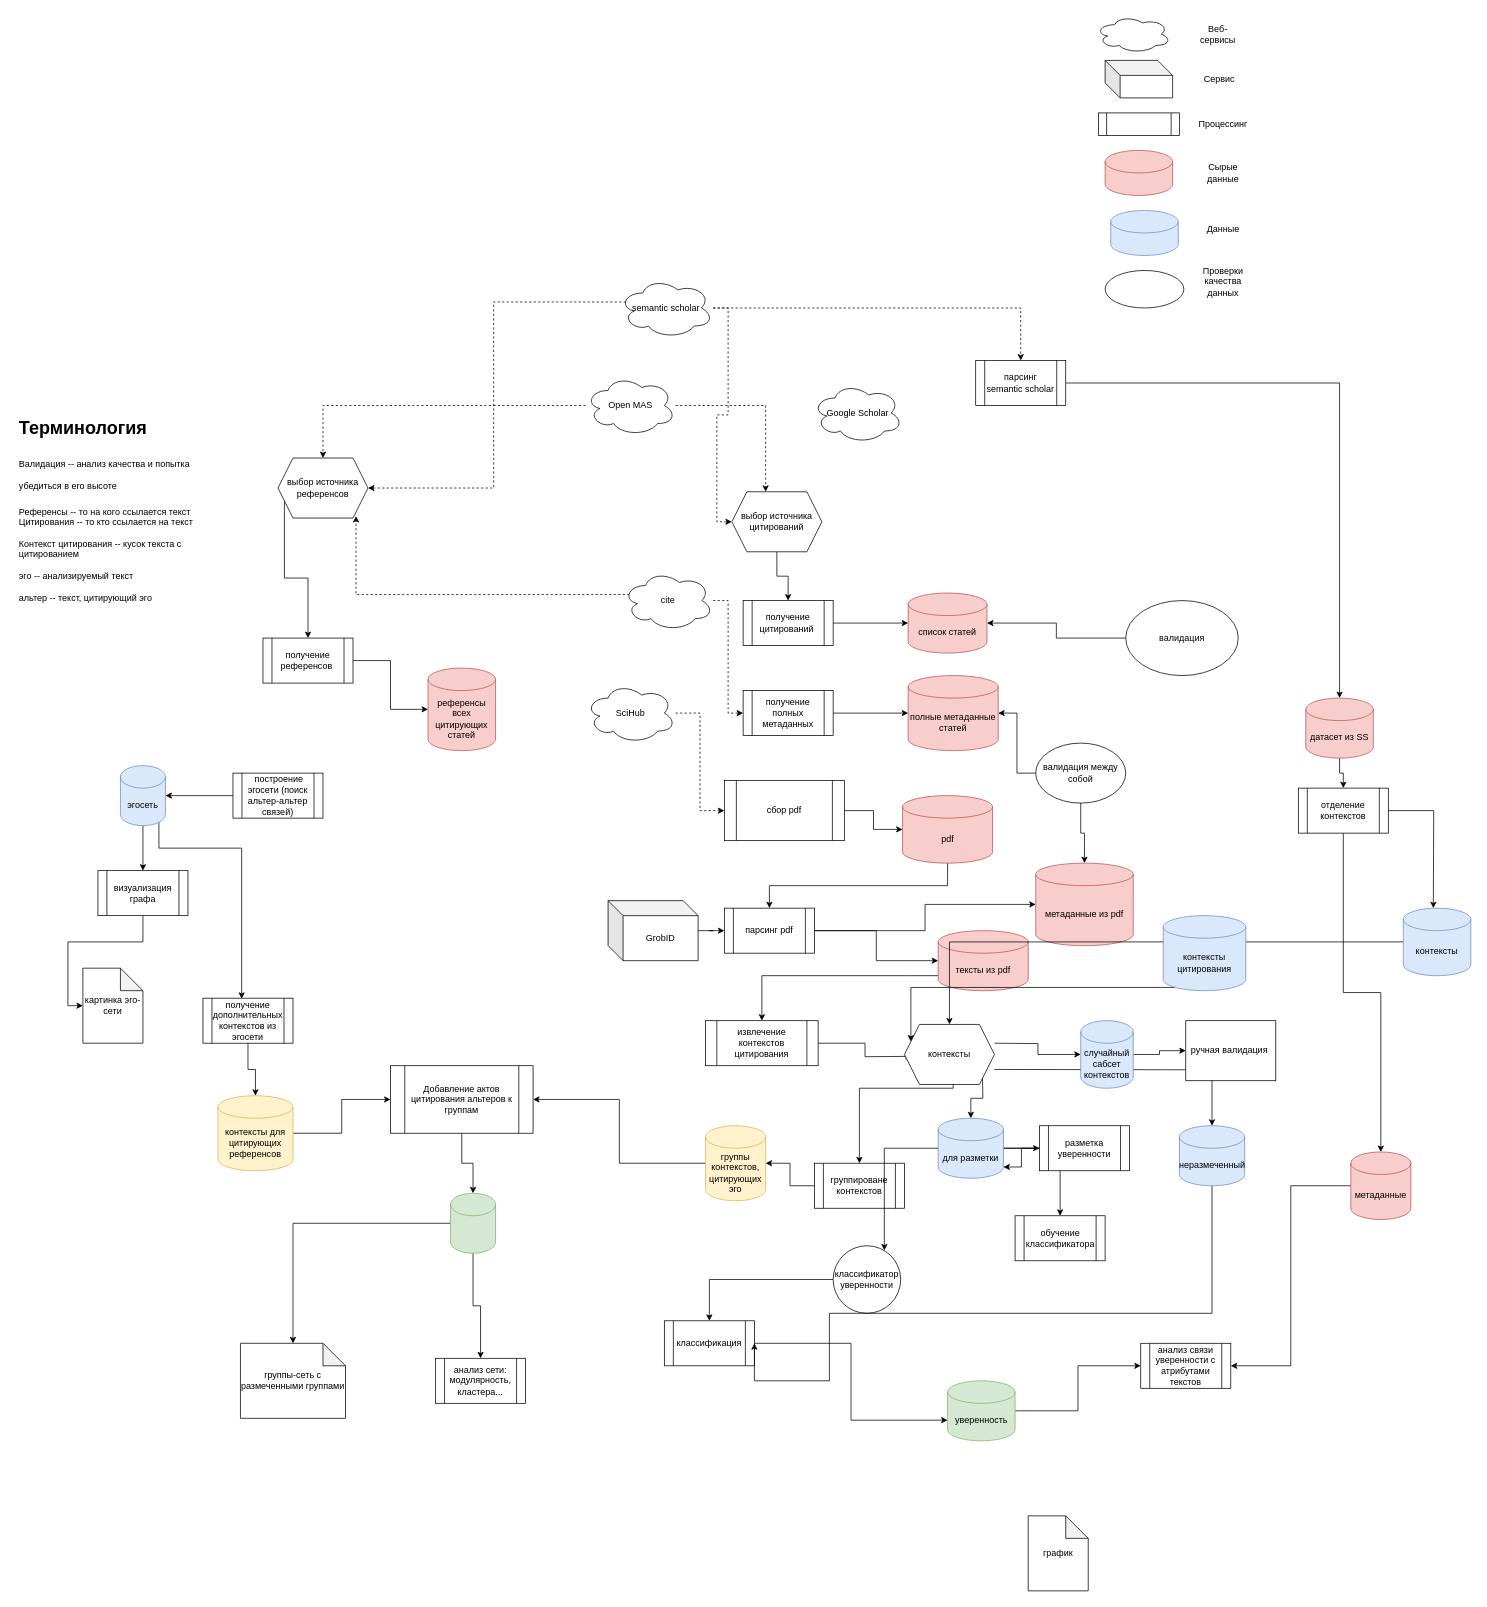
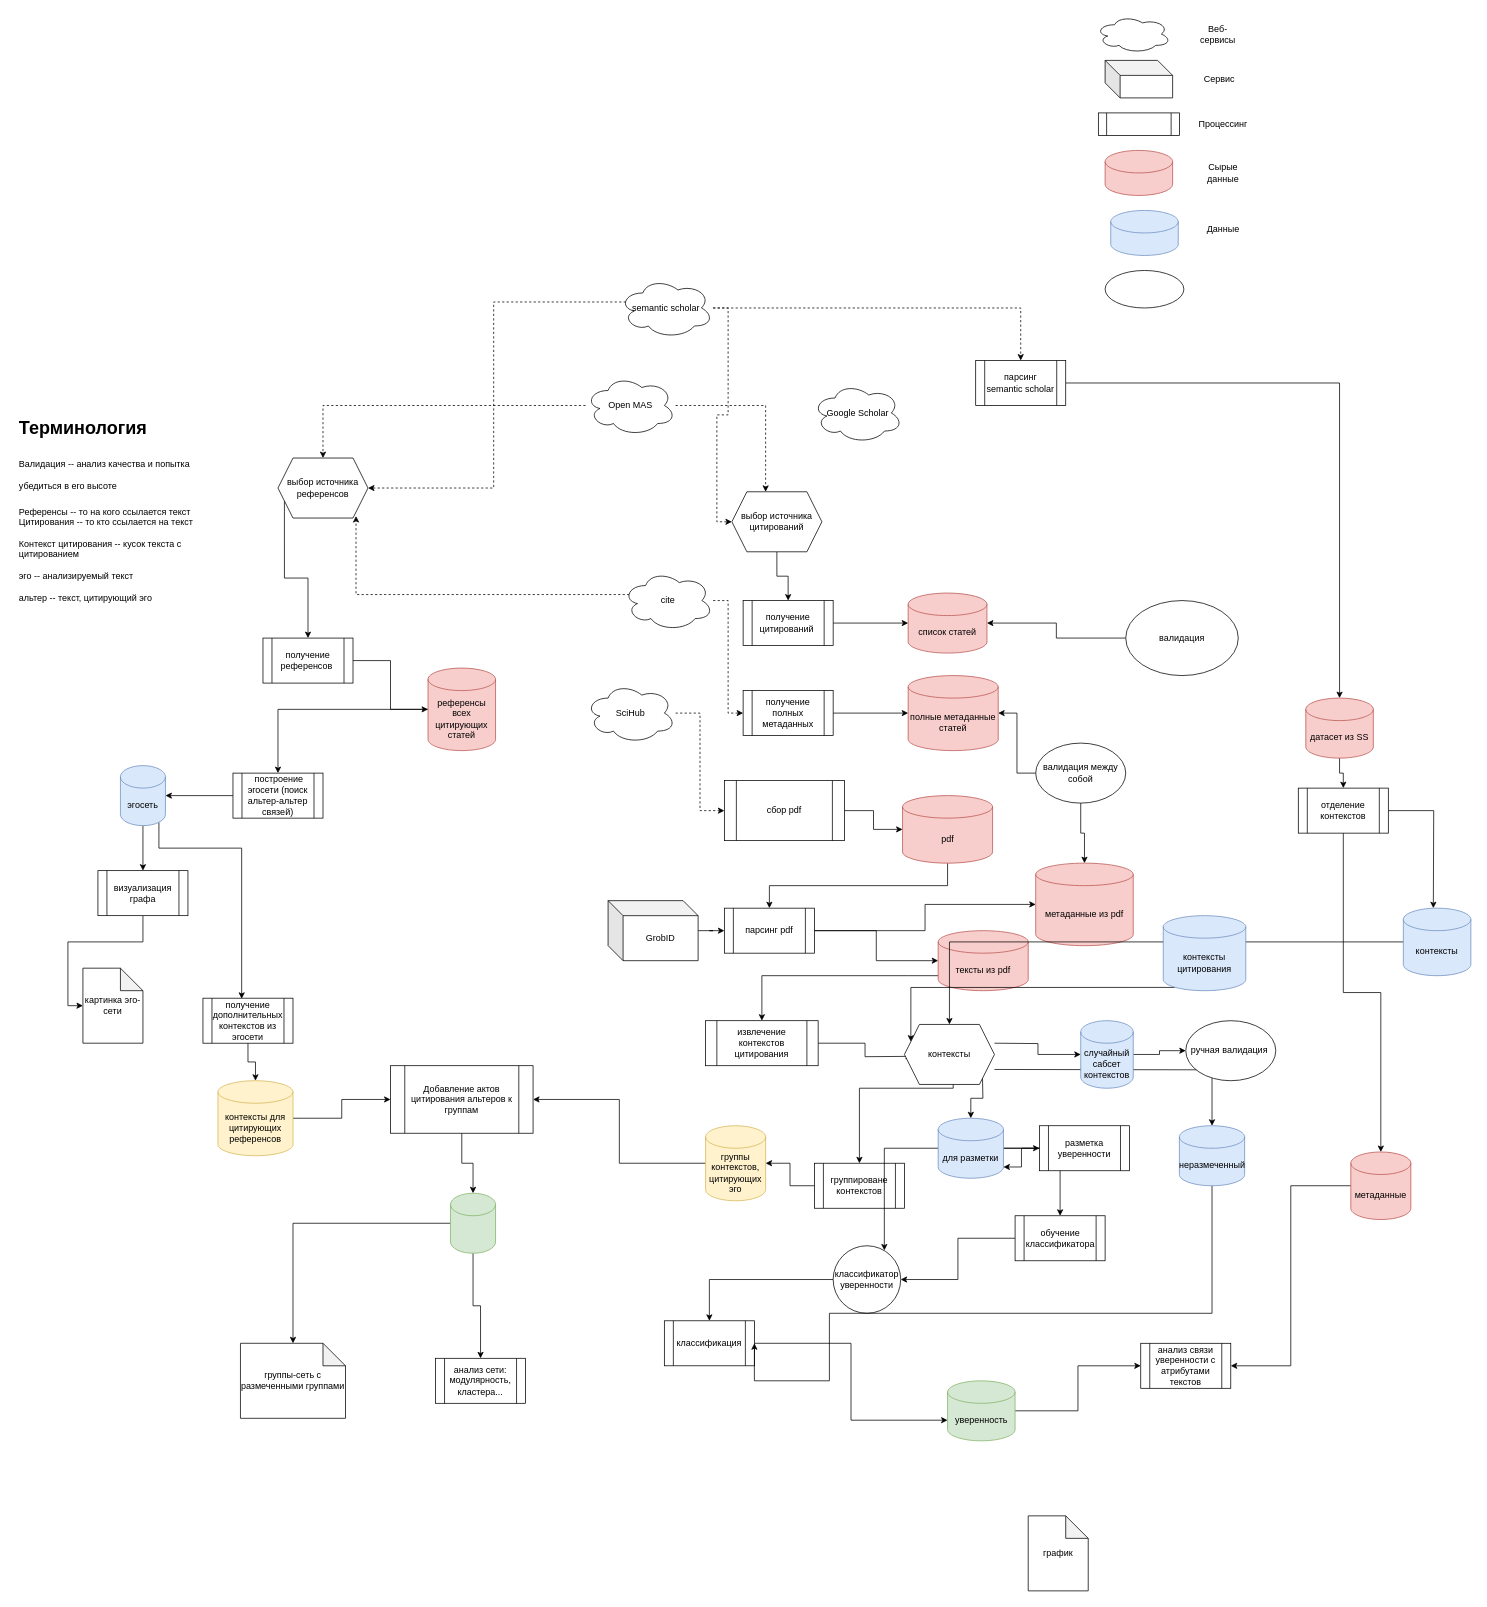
- <mxCell id="65" value="Проверки качества данных" style="text;html=1;strokeColor=none;fillColor=none;align=center;verticalAlign=middle;whiteSpace=wrap;rounded=0;" parent="1" vertex="1"><mxGeometry x="1600" y="360" width="60" height="30" as="geometry" /></mxCell>
+ <mxCell id="86" style="edgeStyle=orthogonalEdgeStyle;rounded=0;orthogonalLoop=1;jettySize=auto;html=1;entryX=0.5;entryY=0;entryDx=0;entryDy=0;" parent="1" source="87" target="85" edge="1"><mxGeometry relative="1" as="geometry" /></mxCell>
- <mxCell id="31" value="ручная валидация&amp;nbsp;" style="whiteSpace=wrap;html=1;rounded=0;" parent="1" vertex="1"><mxGeometry x="1580" y="1360" width="120" height="80" as="geometry" /></mxCell>
+ <mxCell id="31" value="ручная валидация&amp;nbsp;" style="ellipse;whiteSpace=wrap;html=1;" parent="1" vertex="1"><mxGeometry x="1580" y="1360" width="120" height="80" as="geometry" /></mxCell>
- <mxCell id="94" value="контексты для цитирующих референсов" style="shape=cylinder3;whiteSpace=wrap;html=1;boundedLbl=1;backgroundOutline=1;size=15;fillColor=#fff2cc;strokeColor=#d6b656;" parent="1" vertex="1"><mxGeometry x="290" y="1460" width="100" height="100" as="geometry" /></mxCell>
+ <mxCell id="94" value="контексты для цитирующих референсов" style="shape=cylinder3;whiteSpace=wrap;html=1;boundedLbl=1;backgroundOutline=1;size=15;fillColor=#fff2cc;strokeColor=#d6b656;" parent="1" vertex="1"><mxGeometry x="290" y="1440" width="100" height="100" as="geometry" /></mxCell>
+ <mxCell id="99" style="edgeStyle=orthogonalEdgeStyle;rounded=0;orthogonalLoop=1;jettySize=auto;html=1;entryX=1;entryY=0.5;entryDx=0;entryDy=0;" edge="1" parent="1" source="100" target="109"><mxGeometry relative="1" as="geometry" /></mxCell>
